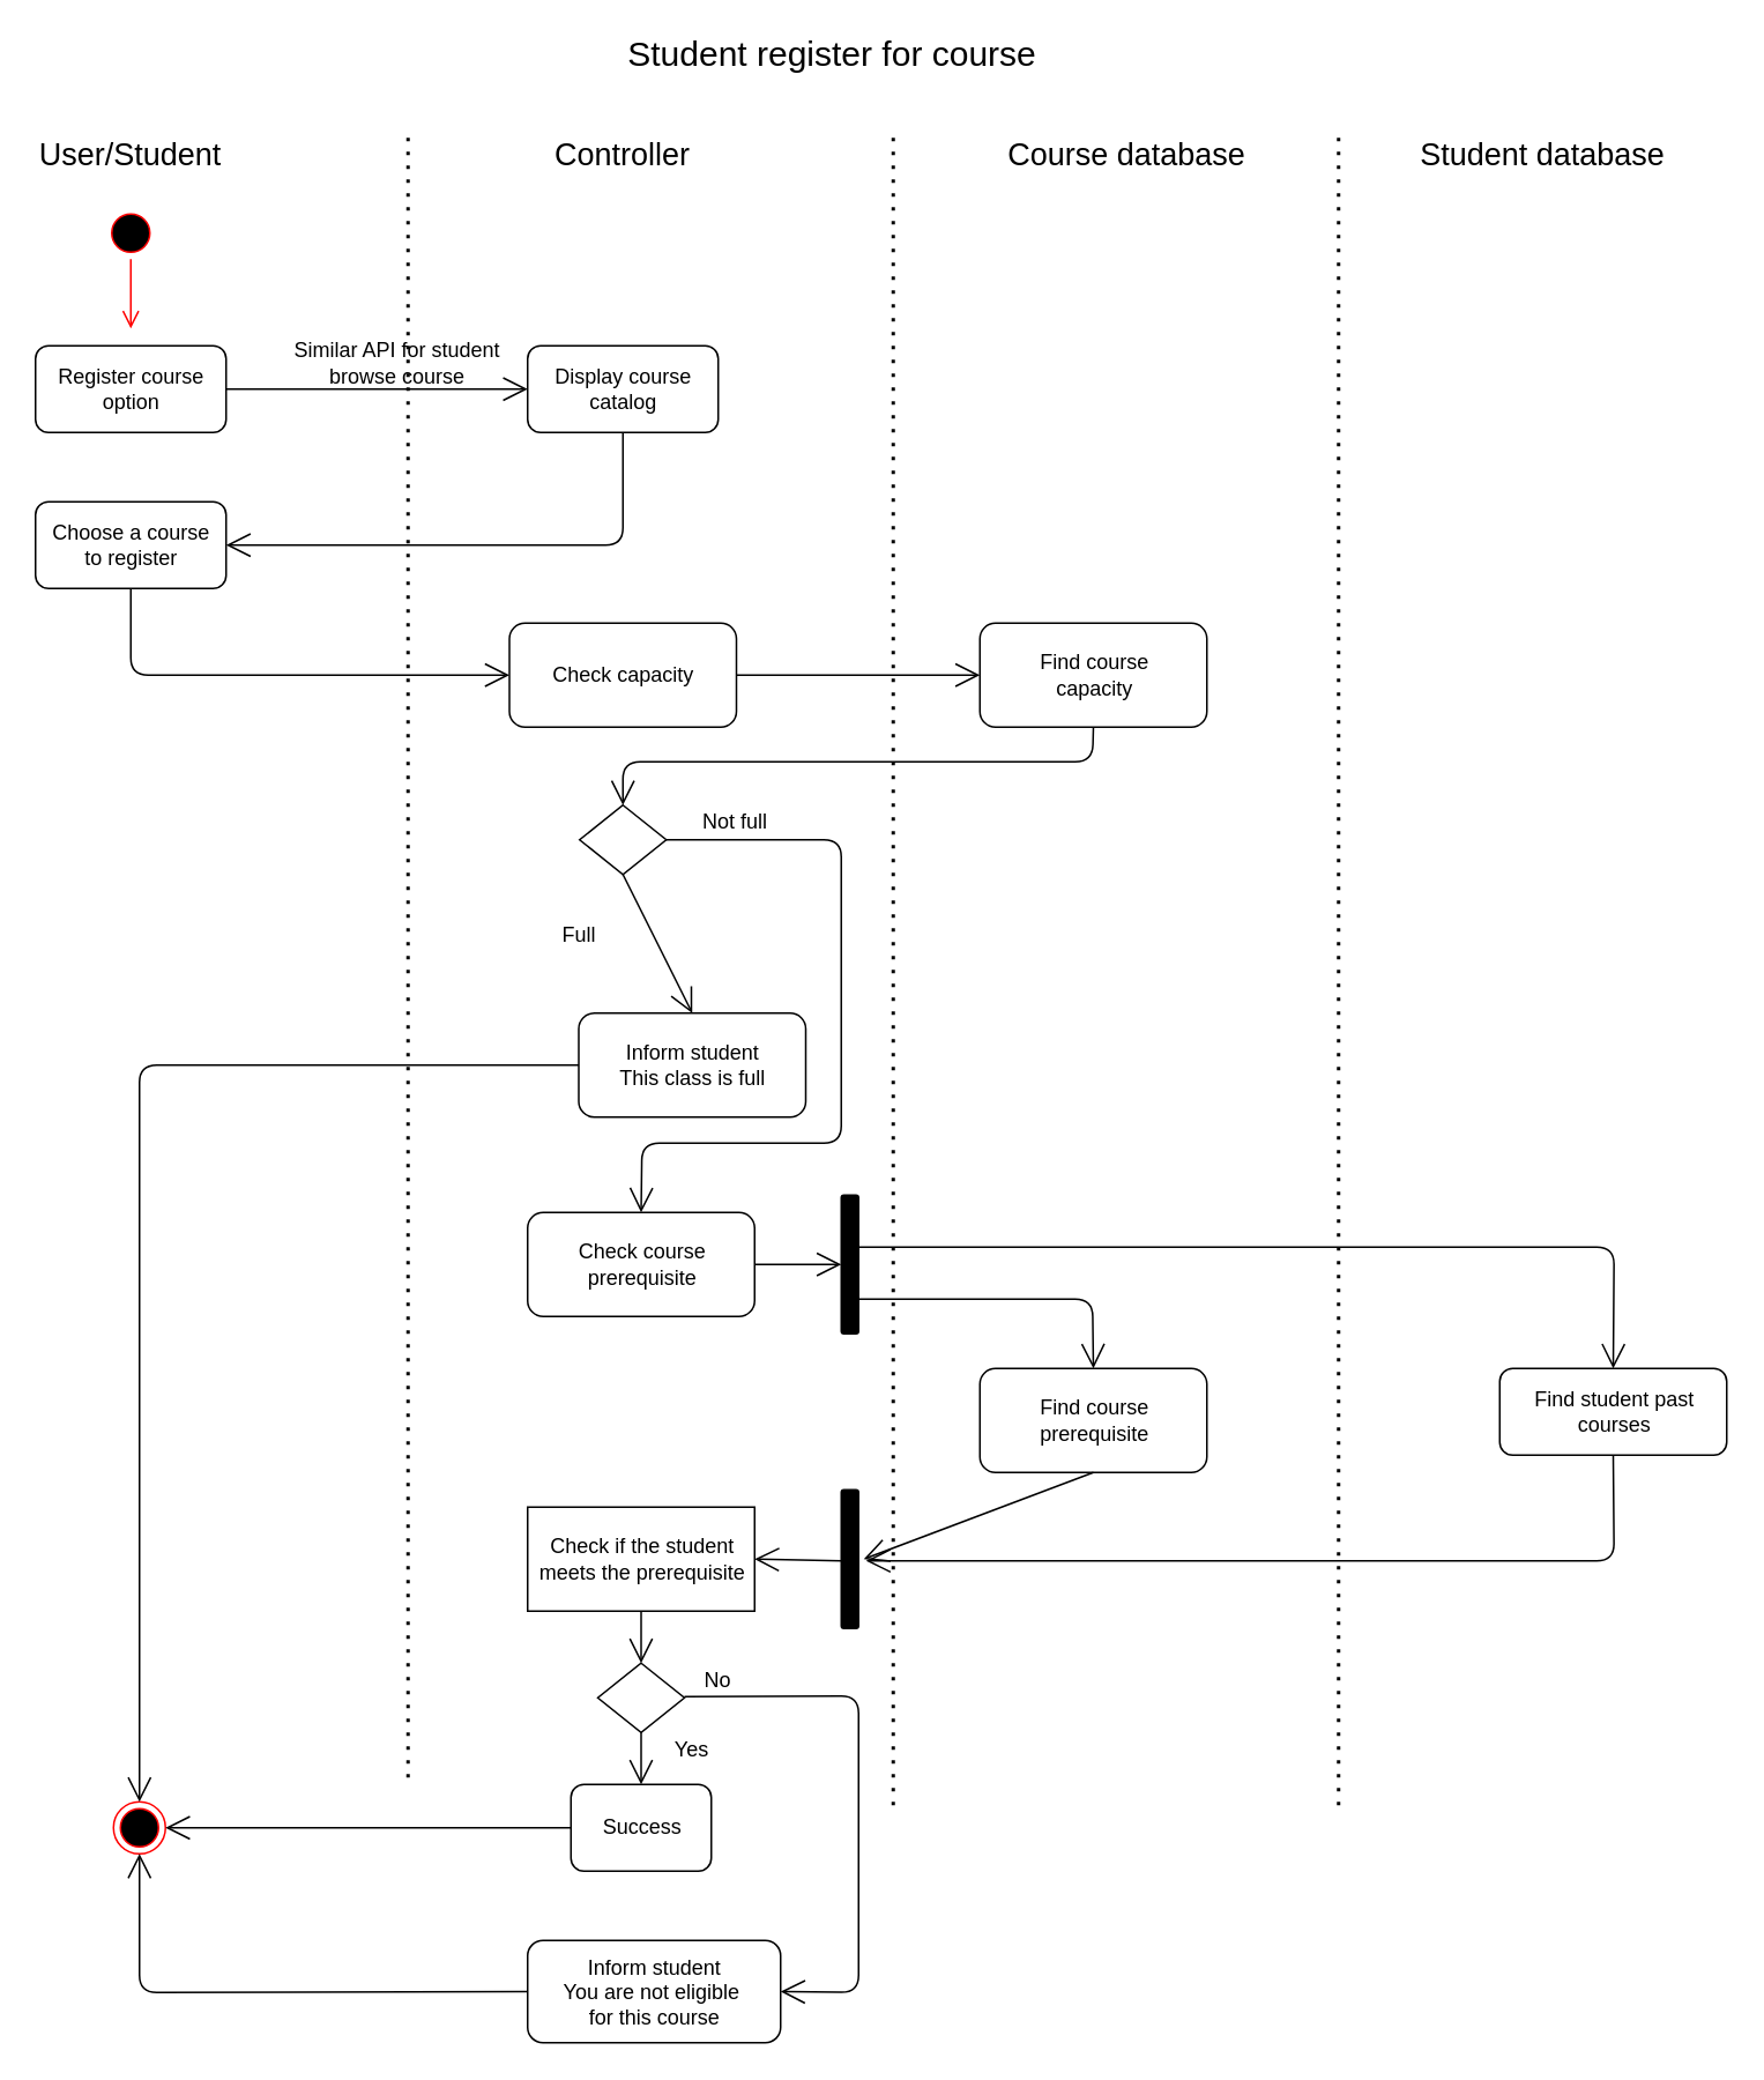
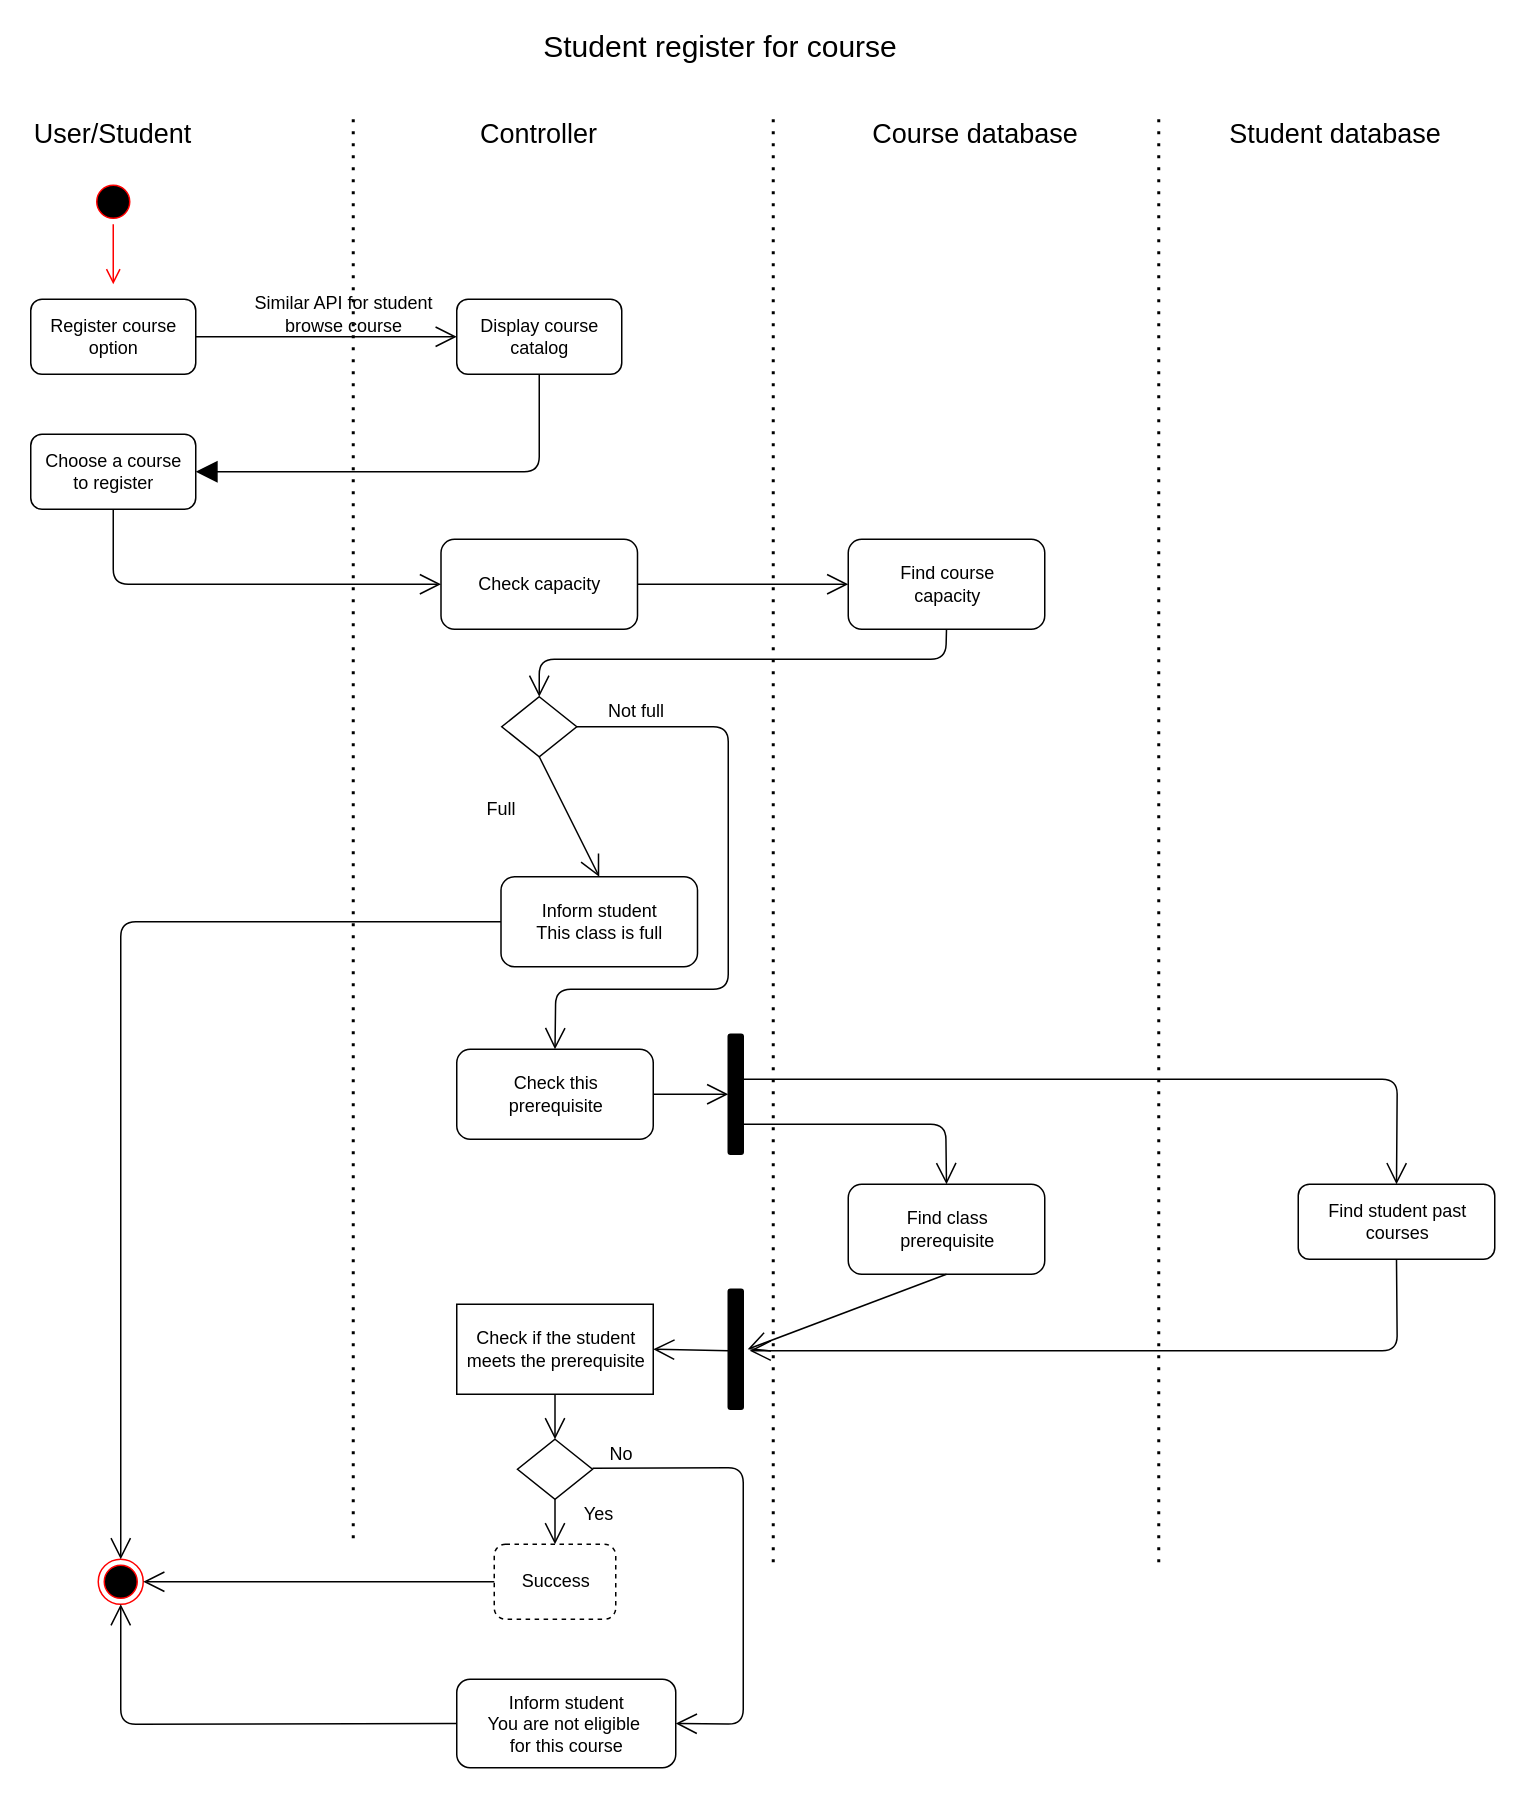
- <mxCell id="15" value="" style="endArrow=open;endFill=1;endSize=12;html=1;entryX=1;entryY=0.5;entryDx=0;entryDy=0;exitX=0.5;exitY=1;exitDx=0;exitDy=0;" edge="1" parent="1" source="11" target="14"><mxGeometry width="160" relative="1" as="geometry"><mxPoint x="140" y="234" as="sourcePoint" /><mxPoint x="314" y="234" as="targetPoint" /><Array as="points"><mxPoint x="359" y="314" /></Array></mxGeometry></mxCell>
+ <mxCell id="15" value="" style="endArrow=block;endFill=1;endSize=12;html=1;entryX=1;entryY=0.5;entryDx=0;entryDy=0;exitX=0.5;exitY=1;exitDx=0;exitDy=0;" edge="1" parent="1" source="11" target="14"><mxGeometry width="160" relative="1" as="geometry"><mxPoint x="140" y="234" as="sourcePoint" /><mxPoint x="314" y="234" as="targetPoint" /><Array as="points"><mxPoint x="359" y="314" /></Array></mxGeometry></mxCell>
- <mxCell id="27" value="Check course&lt;br&gt;prerequisite" style="html=1;rounded=1;" vertex="1" parent="1"><mxGeometry x="304" y="699" width="131" height="60" as="geometry" /></mxCell>
+ <mxCell id="27" value="Check this&lt;br&gt;prerequisite" style="html=1;rounded=1;" vertex="1" parent="1"><mxGeometry x="304" y="699" width="131" height="60" as="geometry" /></mxCell>
- <mxCell id="30" value="Find course&lt;br&gt;prerequisite" style="html=1;rounded=1;" vertex="1" parent="1"><mxGeometry x="565" y="789" width="131" height="60" as="geometry" /></mxCell>
+ <mxCell id="30" value="Find class&lt;br&gt;prerequisite" style="html=1;rounded=1;" vertex="1" parent="1"><mxGeometry x="565" y="789" width="131" height="60" as="geometry" /></mxCell>
- <mxCell id="44" value="Success" style="html=1;rounded=1;" vertex="1" parent="1"><mxGeometry x="329" y="1029" width="81" height="50" as="geometry" /></mxCell>
+ <mxCell id="44" value="Success" style="html=1;rounded=1;dashed=1;" vertex="1" parent="1"><mxGeometry x="329" y="1029" width="81" height="50" as="geometry" /></mxCell>
